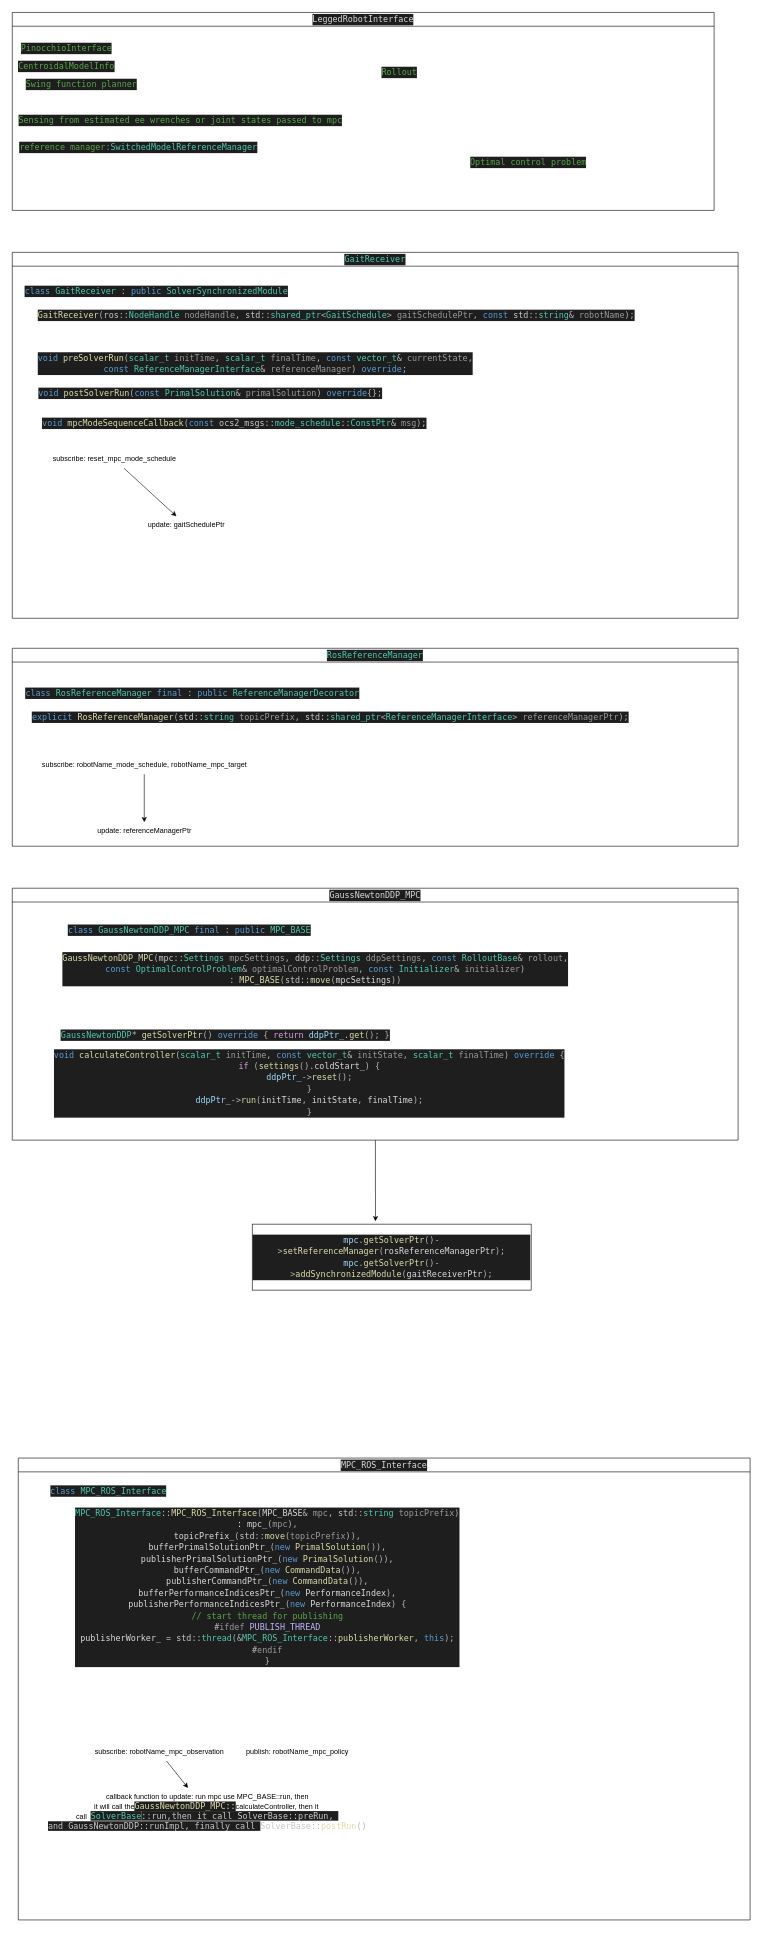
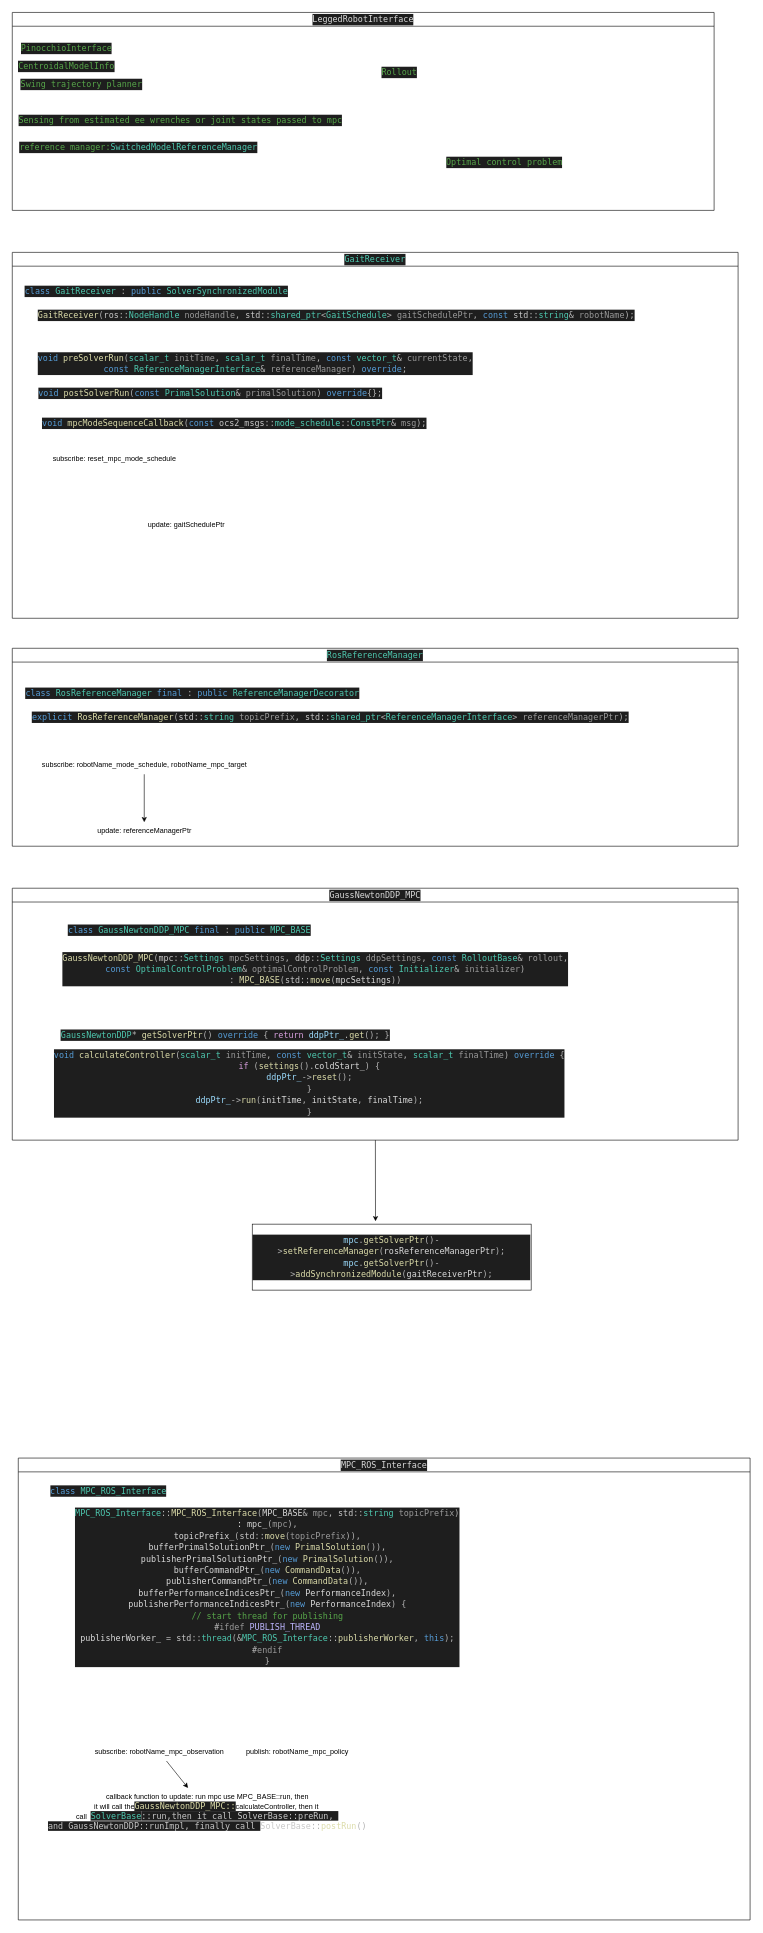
- <mxCell id="5" value="&lt;div style=&quot;color: rgb(218, 218, 218); background-color: rgb(30, 30, 30); font-family: &amp;quot;Droid Sans Mono&amp;quot;, &amp;quot;monospace&amp;quot;, monospace; font-size: 14px; line-height: 19px;&quot;&gt;&lt;span style=&quot;color: #57a64a;&quot;&gt;Swing function planner&lt;/span&gt;&lt;/div&gt;" style="text;html=1;align=center;verticalAlign=middle;resizable=0;points=[];autosize=1;strokeColor=none;fillColor=none;" vertex="1" parent="2"><mxGeometry y="105" width="230" height="30" as="geometry" /></mxCell>
+ <mxCell id="5" value="&lt;div style=&quot;color: rgb(218, 218, 218); background-color: rgb(30, 30, 30); font-family: &amp;quot;Droid Sans Mono&amp;quot;, &amp;quot;monospace&amp;quot;, monospace; font-size: 14px; line-height: 19px;&quot;&gt;&lt;span style=&quot;color: #57a64a;&quot;&gt;Swing trajectory planner&lt;/span&gt;&lt;/div&gt;" style="text;html=1;align=center;verticalAlign=middle;resizable=0;points=[];autosize=1;strokeColor=none;fillColor=none;" vertex="1" parent="2"><mxGeometry y="105" width="230" height="30" as="geometry" /></mxCell>
- <mxCell id="9" value="&lt;div style=&quot;color: rgb(218, 218, 218); background-color: rgb(30, 30, 30); font-family: &amp;quot;Droid Sans Mono&amp;quot;, &amp;quot;monospace&amp;quot;, monospace; font-size: 14px; line-height: 19px;&quot;&gt;&lt;span style=&quot;color: #57a64a;&quot;&gt;Optimal control problem&lt;/span&gt;&lt;/div&gt;" style="text;html=1;align=center;verticalAlign=middle;resizable=0;points=[];autosize=1;strokeColor=none;fillColor=none;" vertex="1" parent="1"><mxGeometry x="770" y="255" width="220" height="30" as="geometry" /></mxCell>
+ <mxCell id="9" value="&lt;div style=&quot;color: rgb(218, 218, 218); background-color: rgb(30, 30, 30); font-family: &amp;quot;Droid Sans Mono&amp;quot;, &amp;quot;monospace&amp;quot;, monospace; font-size: 14px; line-height: 19px;&quot;&gt;&lt;span style=&quot;color: #57a64a;&quot;&gt;Optimal control problem&lt;/span&gt;&lt;/div&gt;" style="text;html=1;align=center;verticalAlign=middle;resizable=0;points=[];autosize=1;strokeColor=none;fillColor=none;" vertex="1" parent="1"><mxGeometry x="730" y="255" width="220" height="30" as="geometry" /></mxCell>
- <mxCell id="16" value="" style="edgeStyle=none;html=1;" edge="1" parent="10" source="17" target="18"><mxGeometry relative="1" as="geometry" /></mxCell>
